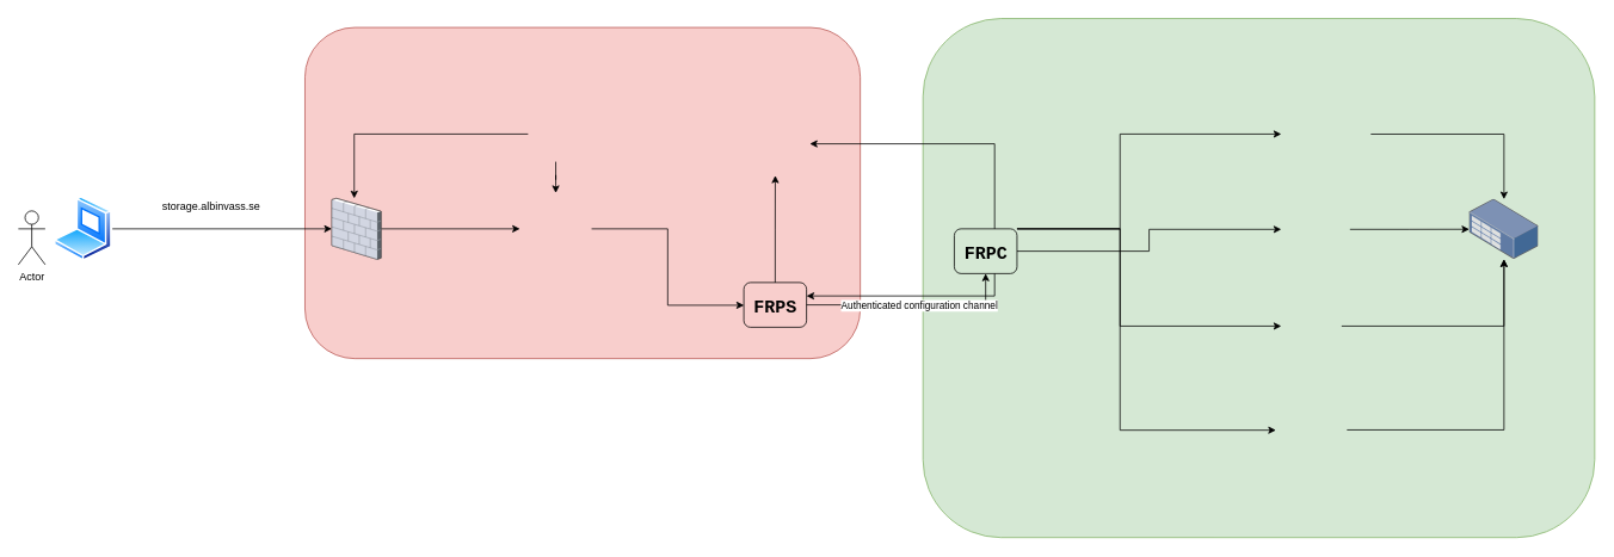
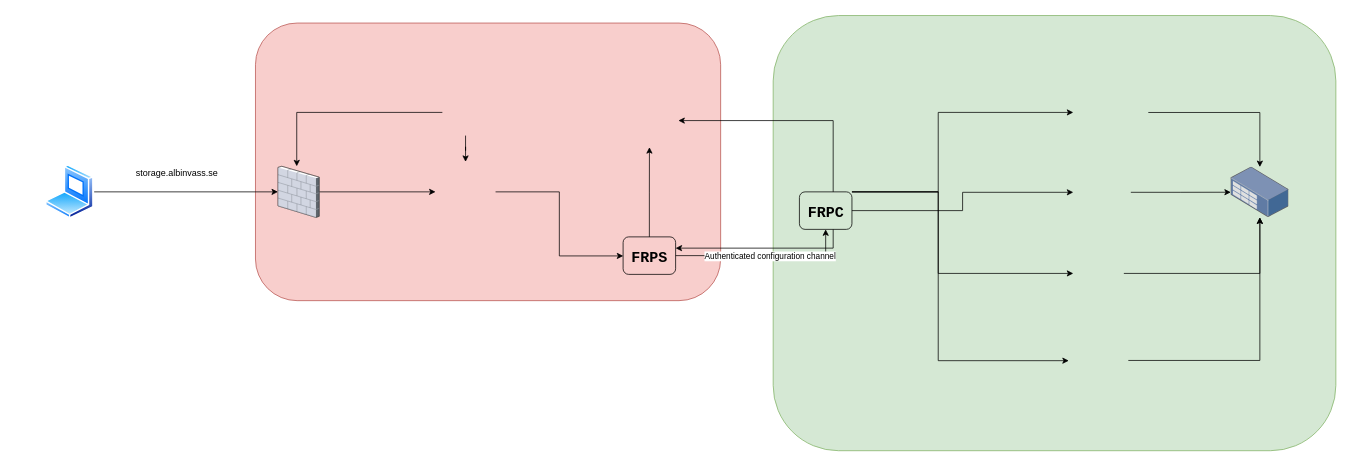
- <mxCell id="35" value="Actor" style="shape=umlActor;verticalLabelPosition=bottom;verticalAlign=top;html=1;outlineConnect=0;" vertex="1" parent="1"><mxGeometry x="20" y="235" width="30" height="60" as="geometry" /></mxCell>
